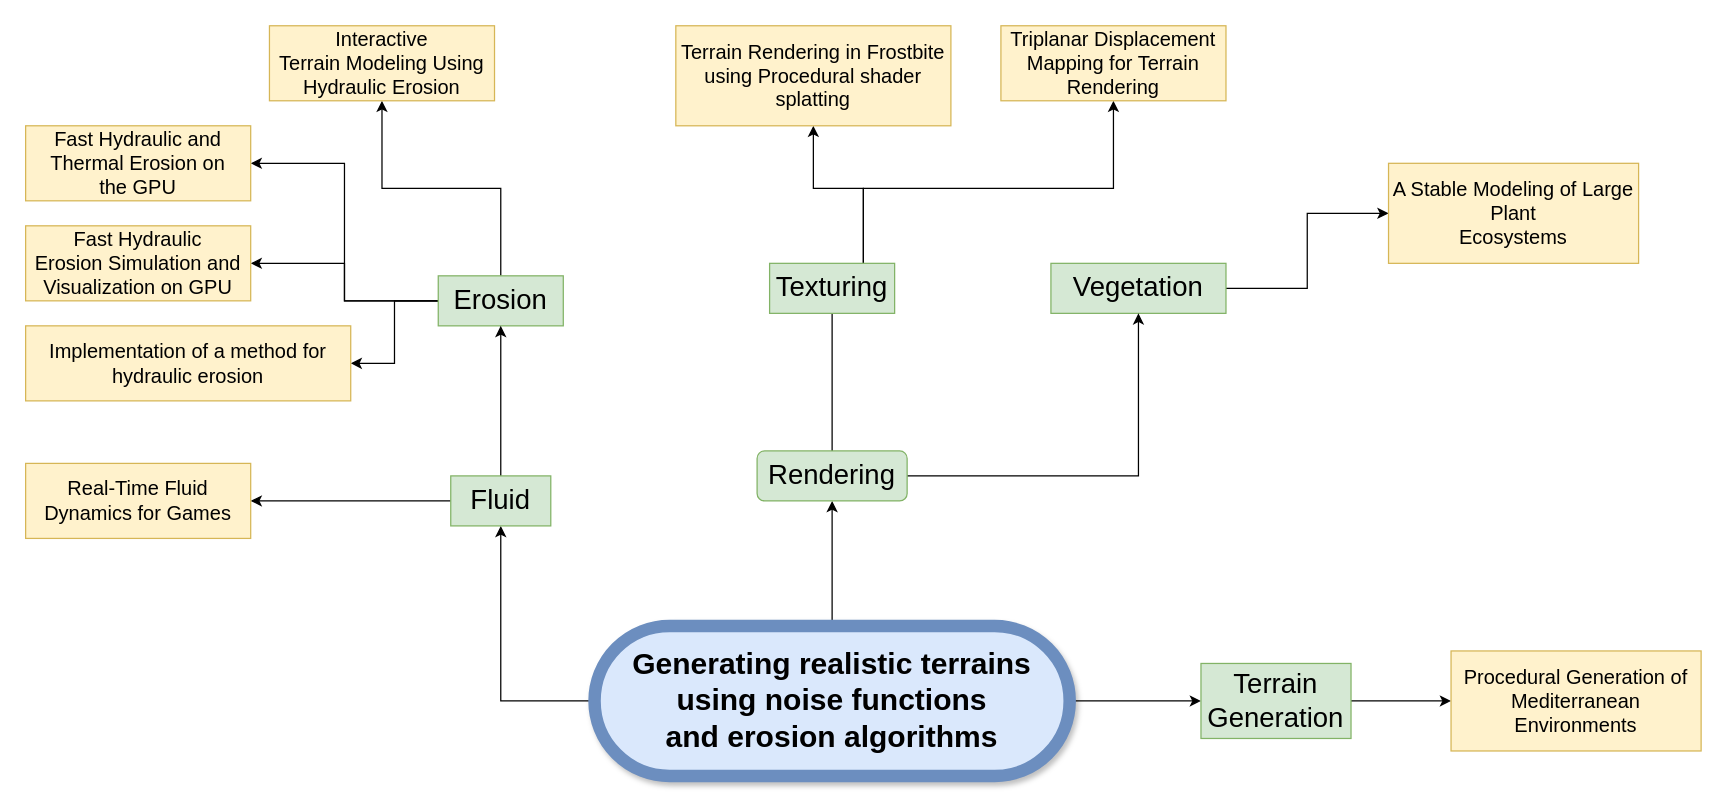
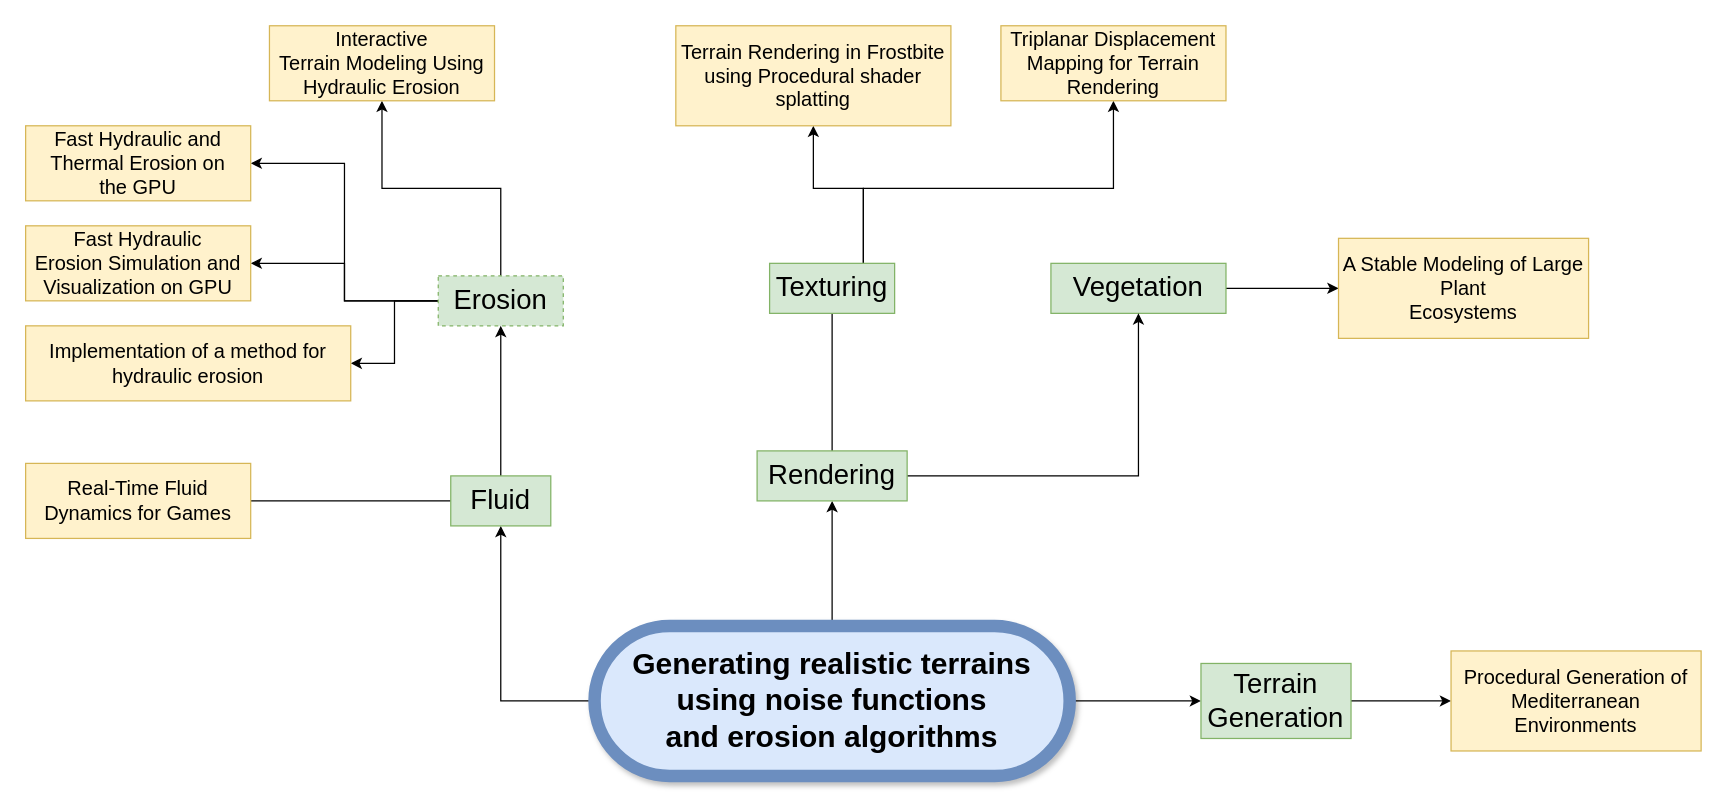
- <mxCell id="24" value="&lt;font style=&quot;font-size: 16px;&quot;&gt;A &lt;span dir=&quot;ltr&quot; role=&quot;presentation&quot; style=&quot;left: 327.495px; top: 854.709px; font-family: sans-serif; transform: scaleX(0.882);&quot;&gt;Stable&lt;/span&gt;&lt;span dir=&quot;ltr&quot; role=&quot;presentation&quot; style=&quot;left: 379.384px; top: 854.709px; font-family: sans-serif;&quot;&gt; &lt;/span&gt;&lt;span dir=&quot;ltr&quot; role=&quot;presentation&quot; style=&quot;left: 393.622px; top: 854.709px; font-family: sans-serif; transform: scaleX(0.959);&quot;&gt;Modeling&lt;/span&gt;&lt;span dir=&quot;ltr&quot; role=&quot;presentation&quot; style=&quot;left: 474.34px; top: 854.709px; font-family: sans-serif;&quot;&gt; &lt;/span&gt;&lt;span dir=&quot;ltr&quot; role=&quot;presentation&quot; style=&quot;left: 488.578px; top: 854.709px; font-family: sans-serif; transform: scaleX(0.999);&quot;&gt;of&lt;/span&gt;&lt;span dir=&quot;ltr&quot; role=&quot;presentation&quot; style=&quot;left: 505.867px; top: 854.709px; font-family: sans-serif;&quot;&gt; &lt;/span&gt;&lt;span dir=&quot;ltr&quot; role=&quot;presentation&quot; style=&quot;left: 520.105px; top: 854.709px; font-family: sans-serif; transform: scaleX(0.905);&quot;&gt;Large&lt;/span&gt;&lt;span dir=&quot;ltr&quot; role=&quot;presentation&quot; style=&quot;left: 568.134px; top: 854.709px; font-family: sans-serif;&quot;&gt; &lt;/span&gt;&lt;span dir=&quot;ltr&quot; role=&quot;presentation&quot; style=&quot;left: 582.372px; top: 854.709px; font-family: sans-serif; transform: scaleX(0.902);&quot;&gt;Plant&lt;/span&gt;&lt;br role=&quot;presentation&quot;&gt;&lt;span dir=&quot;ltr&quot; role=&quot;presentation&quot; style=&quot;left: 190.779px; top: 879.615px; font-family: sans-serif; transform: scaleX(0.917);&quot;&gt;Ecosystems&lt;/span&gt;&lt;/font&gt;" style="text;html=1;align=center;verticalAlign=middle;whiteSpace=wrap;rounded=0;fontSize=16;fillColor=#fff2cc;strokeColor=#d6b656;" vertex="1" parent="1"><mxGeometry x="1110" y="130" width="200" height="80" as="geometry" /></mxCell>
+ <mxCell id="24" value="&lt;font style=&quot;font-size: 16px;&quot;&gt;A &lt;span dir=&quot;ltr&quot; role=&quot;presentation&quot; style=&quot;left: 327.495px; top: 854.709px; font-family: sans-serif; transform: scaleX(0.882);&quot;&gt;Stable&lt;/span&gt;&lt;span dir=&quot;ltr&quot; role=&quot;presentation&quot; style=&quot;left: 379.384px; top: 854.709px; font-family: sans-serif;&quot;&gt; &lt;/span&gt;&lt;span dir=&quot;ltr&quot; role=&quot;presentation&quot; style=&quot;left: 393.622px; top: 854.709px; font-family: sans-serif; transform: scaleX(0.959);&quot;&gt;Modeling&lt;/span&gt;&lt;span dir=&quot;ltr&quot; role=&quot;presentation&quot; style=&quot;left: 474.34px; top: 854.709px; font-family: sans-serif;&quot;&gt; &lt;/span&gt;&lt;span dir=&quot;ltr&quot; role=&quot;presentation&quot; style=&quot;left: 488.578px; top: 854.709px; font-family: sans-serif; transform: scaleX(0.999);&quot;&gt;of&lt;/span&gt;&lt;span dir=&quot;ltr&quot; role=&quot;presentation&quot; style=&quot;left: 505.867px; top: 854.709px; font-family: sans-serif;&quot;&gt; &lt;/span&gt;&lt;span dir=&quot;ltr&quot; role=&quot;presentation&quot; style=&quot;left: 520.105px; top: 854.709px; font-family: sans-serif; transform: scaleX(0.905);&quot;&gt;Large&lt;/span&gt;&lt;span dir=&quot;ltr&quot; role=&quot;presentation&quot; style=&quot;left: 568.134px; top: 854.709px; font-family: sans-serif;&quot;&gt; &lt;/span&gt;&lt;span dir=&quot;ltr&quot; role=&quot;presentation&quot; style=&quot;left: 582.372px; top: 854.709px; font-family: sans-serif; transform: scaleX(0.902);&quot;&gt;Plant&lt;/span&gt;&lt;br role=&quot;presentation&quot;&gt;&lt;span dir=&quot;ltr&quot; role=&quot;presentation&quot; style=&quot;left: 190.779px; top: 879.615px; font-family: sans-serif; transform: scaleX(0.917);&quot;&gt;Ecosystems&lt;/span&gt;&lt;/font&gt;" style="text;html=1;align=center;verticalAlign=middle;whiteSpace=wrap;rounded=0;fontSize=16;fillColor=#fff2cc;strokeColor=#d6b656;" vertex="1" parent="1"><mxGeometry x="1070" y="190" width="200" height="80" as="geometry" /></mxCell>
- <mxCell id="10" value="&lt;font style=&quot;font-size: 22px;&quot;&gt;Erosion&lt;/font&gt;" style="rounded=0;whiteSpace=wrap;html=1;fillColor=#d5e8d4;strokeColor=#82b366;" vertex="1" parent="1"><mxGeometry x="350" y="220" width="100" height="40" as="geometry" /></mxCell>
+ <mxCell id="10" value="&lt;font style=&quot;font-size: 22px;&quot;&gt;Erosion&lt;/font&gt;" style="rounded=0;whiteSpace=wrap;html=1;fillColor=#d5e8d4;strokeColor=#82b366;dashed=1;" vertex="1" parent="1"><mxGeometry x="350" y="220" width="100" height="40" as="geometry" /></mxCell>
- <mxCell id="18" value="&lt;font style=&quot;font-size: 22px;&quot;&gt;Rendering&lt;/font&gt;" style="whiteSpace=wrap;html=1;fillColor=#d5e8d4;strokeColor=#82b366;rounded=1;" vertex="1" parent="1"><mxGeometry x="605" y="360" width="120" height="40" as="geometry" /></mxCell>
+ <mxCell id="18" value="&lt;font style=&quot;font-size: 22px;&quot;&gt;Rendering&lt;/font&gt;" style="rounded=0;whiteSpace=wrap;html=1;fillColor=#d5e8d4;strokeColor=#82b366;" vertex="1" parent="1"><mxGeometry x="605" y="360" width="120" height="40" as="geometry" /></mxCell>
- <mxCell id="14" style="edgeStyle=orthogonalEdgeStyle;rounded=0;orthogonalLoop=1;jettySize=auto;html=1;entryX=1;entryY=0.5;entryDx=0;entryDy=0;" edge="1" parent="1" source="15" target="25"><mxGeometry relative="1" as="geometry" /></mxCell>
+ <mxCell id="14" style="edgeStyle=orthogonalEdgeStyle;rounded=0;orthogonalLoop=1;jettySize=auto;html=1;entryX=1;entryY=0.5;entryDx=0;entryDy=0;endArrow=none;" edge="1" parent="1" source="15" target="25"><mxGeometry relative="1" as="geometry" /></mxCell>
